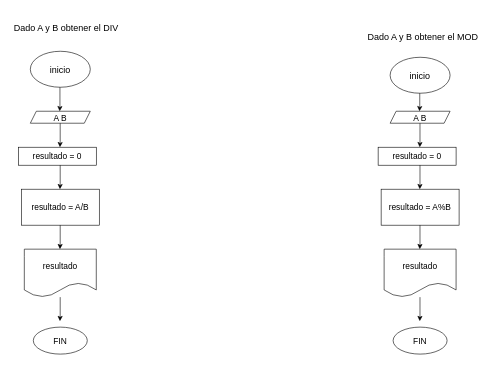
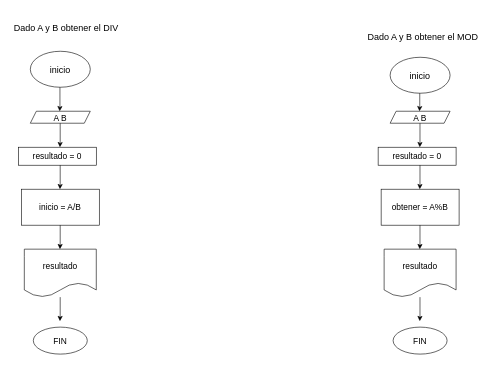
- <mxCell id="10" value="resultado = A/B" style="rounded=0;whiteSpace=wrap;html=1;fontSize=14;" vertex="1" parent="1"><mxGeometry x="35" y="315" width="130" height="60" as="geometry" /></mxCell>
+ <mxCell id="10" value="inicio = A/B" style="rounded=0;whiteSpace=wrap;html=1;fontSize=14;" vertex="1" parent="1"><mxGeometry x="35" y="315" width="130" height="60" as="geometry" /></mxCell>
- <mxCell id="19" value="resultado = A%B" style="rounded=0;whiteSpace=wrap;html=1;fontSize=14;" vertex="1" parent="1"><mxGeometry x="635" y="315" width="130" height="60" as="geometry" /></mxCell>
+ <mxCell id="19" value="obtener = A%B" style="rounded=0;whiteSpace=wrap;html=1;fontSize=14;" vertex="1" parent="1"><mxGeometry x="635" y="315" width="130" height="60" as="geometry" /></mxCell>
